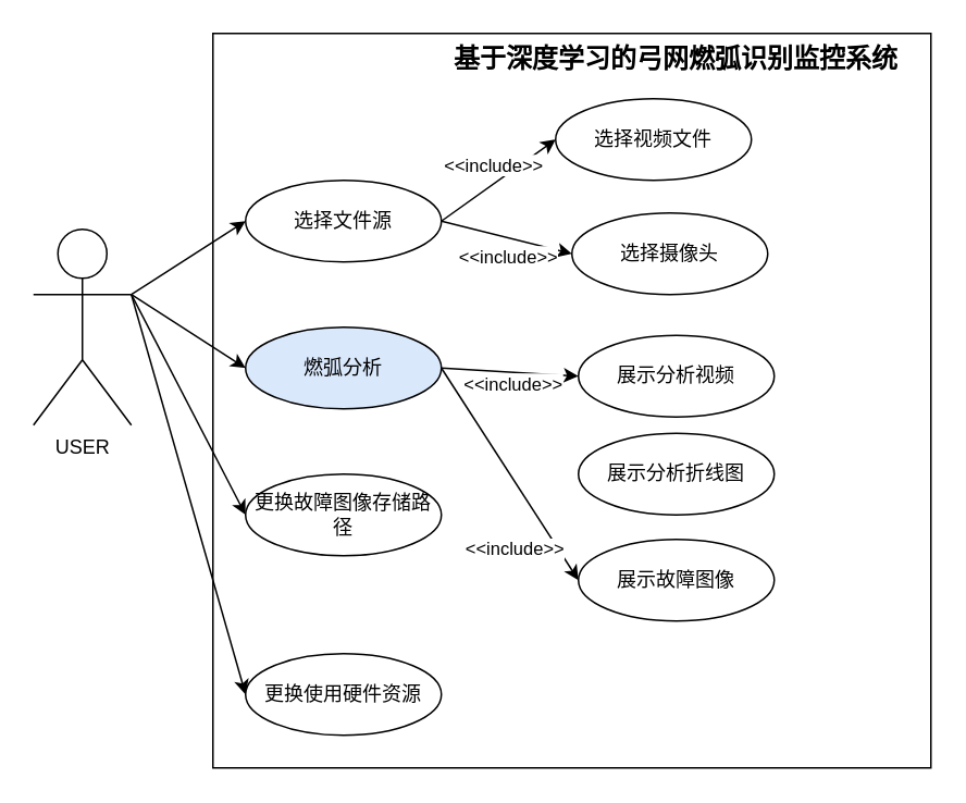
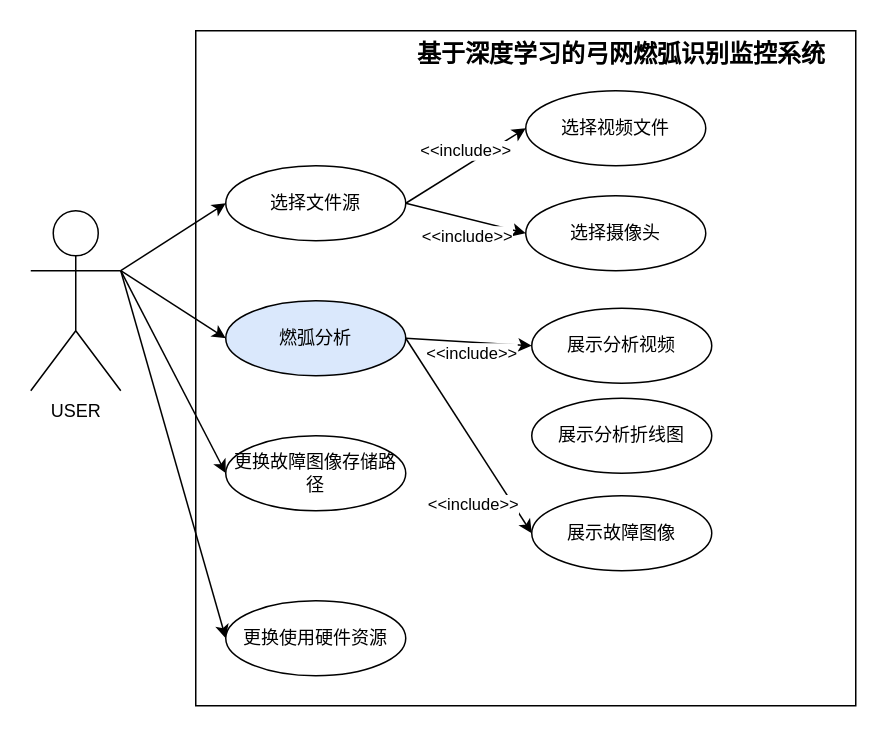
- <mxCell id="8" value="选择视频文件" style="ellipse;whiteSpace=wrap;html=1;" vertex="1" parent="1"><mxGeometry x="340" y="60" width="120" height="50" as="geometry" /></mxCell>
+ <mxCell id="8" value="选择视频文件" style="ellipse;whiteSpace=wrap;html=1;" vertex="1" parent="1"><mxGeometry x="350" y="60" width="120" height="50" as="geometry" /></mxCell>
